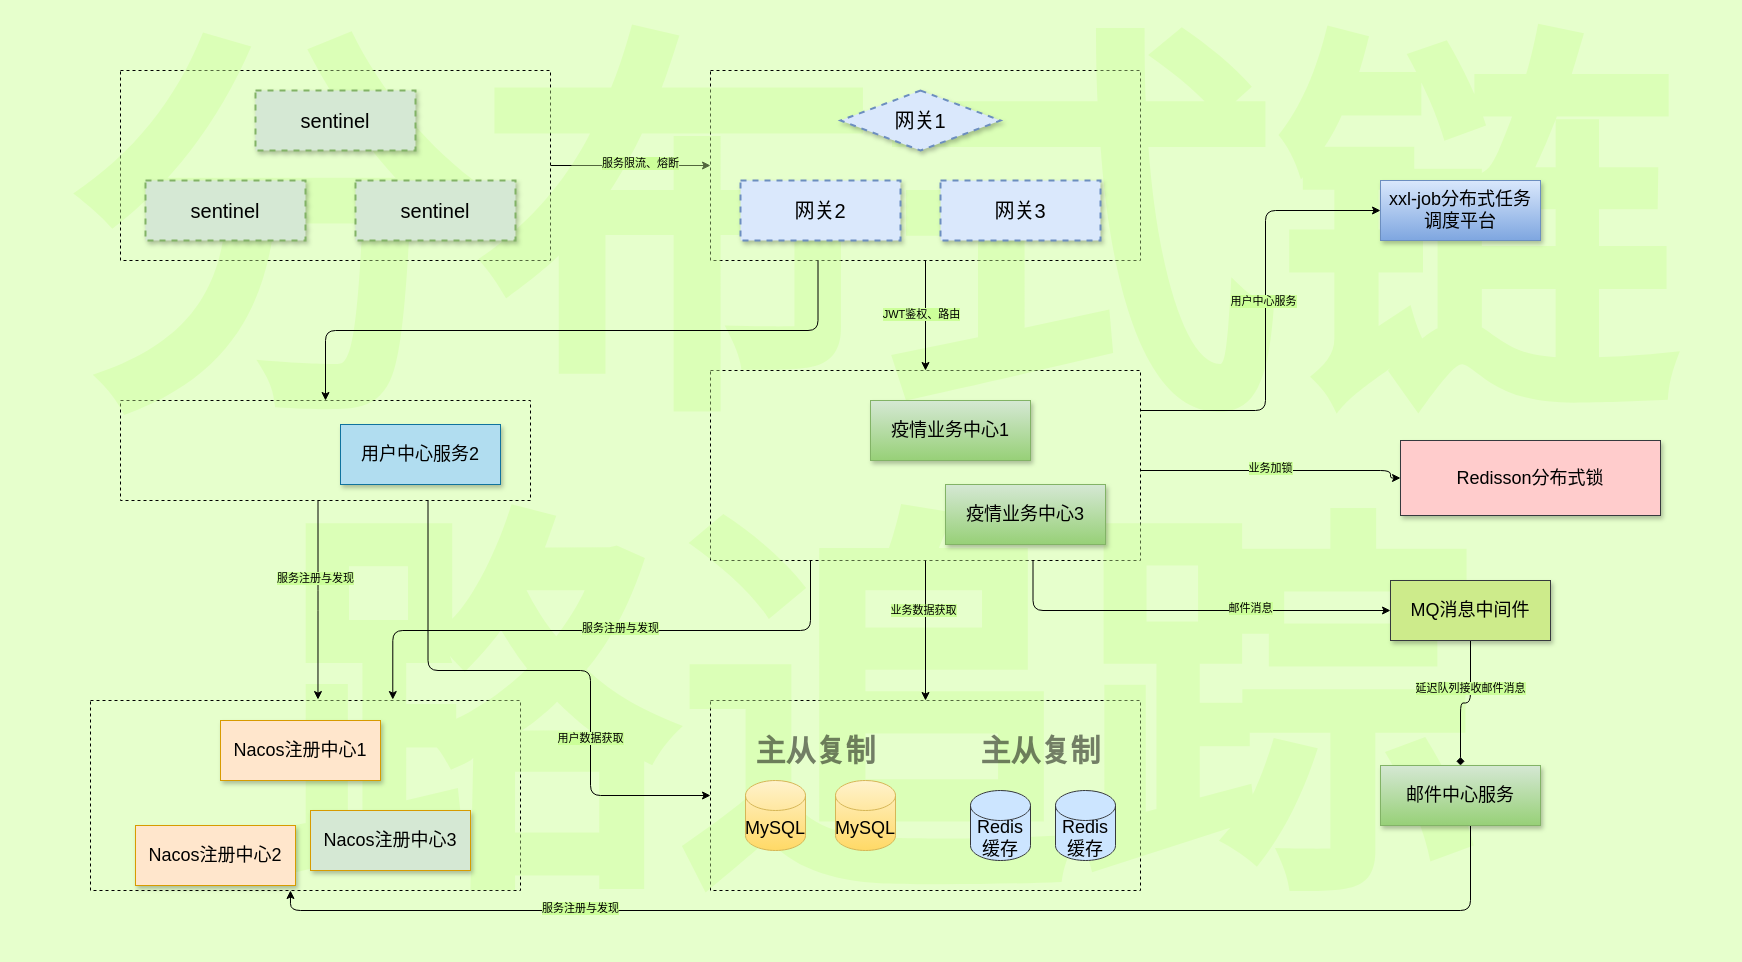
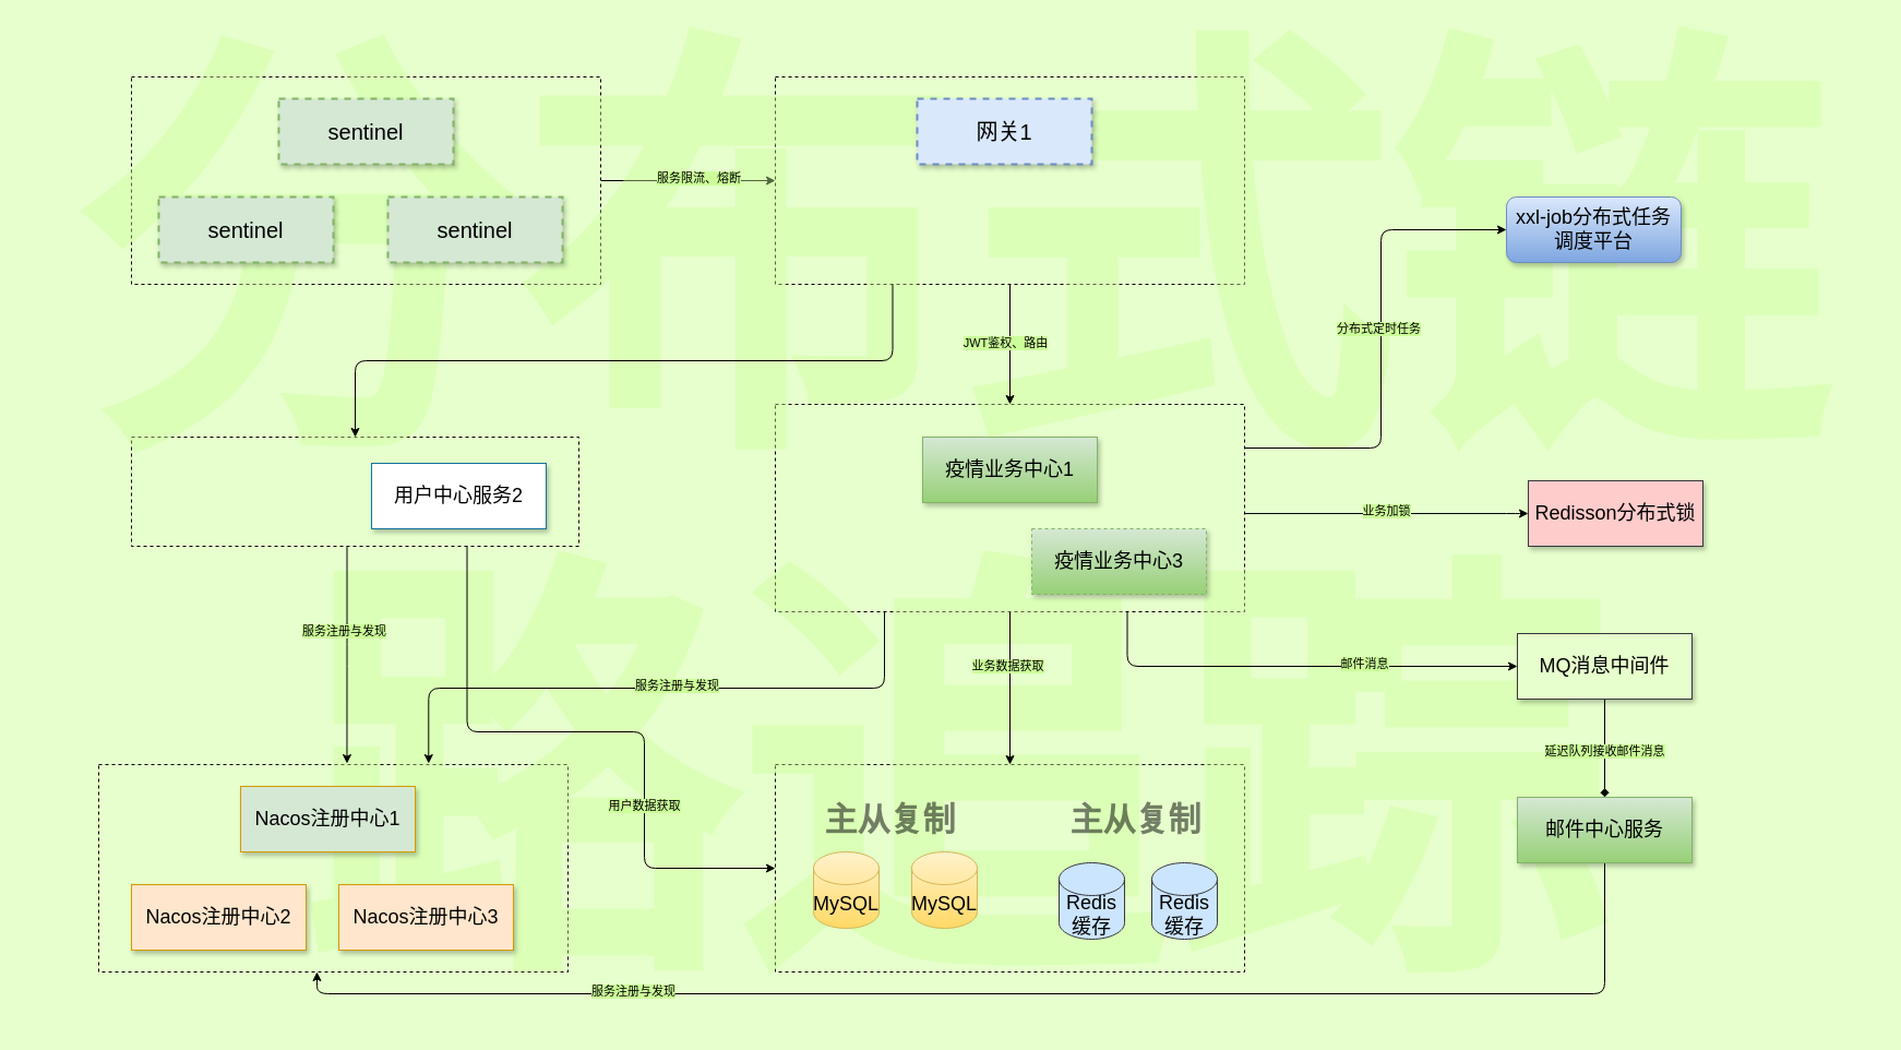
- <mxCell id="17" value="网关1" style="rhombus;whiteSpace=wrap;html=1;shadow=1;fontSize=20;fillColor=#dae8fc;strokeColor=#6c8ebf;strokeWidth=2;dashed=1;" vertex="1" parent="1"><mxGeometry x="840" y="90" width="160" height="60" as="geometry" /></mxCell>
+ <mxCell id="17" value="网关1" style="whiteSpace=wrap;html=1;shadow=1;fontSize=20;fillColor=#dae8fc;strokeColor=#6c8ebf;strokeWidth=2;dashed=1;rounded=0;" vertex="1" parent="1"><mxGeometry x="840" y="90" width="160" height="60" as="geometry" /></mxCell>
- <mxCell id="19" value="网关2" style="whiteSpace=wrap;html=1;shadow=1;fontSize=20;fillColor=#dae8fc;strokeColor=#6c8ebf;strokeWidth=2;dashed=1;rounded=0;" vertex="1" parent="1"><mxGeometry x="740" y="180" width="160" height="60" as="geometry" /></mxCell>
- <mxCell id="18" value="网关3" style="whiteSpace=wrap;html=1;shadow=1;fontSize=20;fillColor=#dae8fc;strokeColor=#6c8ebf;strokeWidth=2;dashed=1;rounded=0;" vertex="1" parent="1"><mxGeometry x="940" y="180" width="160" height="60" as="geometry" /></mxCell>
- <mxCell id="39" value="xxl-job分布式任务调度平台" style="whiteSpace=wrap;html=1;shadow=1;fontSize=18;fillColor=#dae8fc;strokeColor=#6c8ebf;glass=0;rounded=0;gradientColor=#7ea6e0;" vertex="1" parent="1"><mxGeometry x="1380" y="180" width="160" height="60" as="geometry" /></mxCell>
+ <mxCell id="39" value="xxl-job分布式任务调度平台" style="whiteSpace=wrap;html=1;shadow=1;fontSize=18;fillColor=#dae8fc;strokeColor=#6c8ebf;glass=0;gradientColor=#7ea6e0;rounded=1;" vertex="1" parent="1"><mxGeometry x="1380" y="180" width="160" height="60" as="geometry" /></mxCell>
- <mxCell id="48" value="用户中心服务" style="edgeLabel;html=1;align=center;verticalAlign=middle;resizable=0;points=[];labelBackgroundColor=#CCFF99;rounded=0;" vertex="1" connectable="0" parent="1"><mxGeometry x="1260.003" y="300" as="geometry"><mxPoint x="2" as="offset" /></mxGeometry></mxCell>
+ <mxCell id="48" value="分布式定时任务" style="edgeLabel;html=1;align=center;verticalAlign=middle;resizable=0;points=[];labelBackgroundColor=#CCFF99;rounded=0;" vertex="1" connectable="0" parent="1"><mxGeometry x="1260.003" y="300" as="geometry"><mxPoint x="2" as="offset" /></mxGeometry></mxCell>
- <mxCell id="20" value="疫情业务中心1" style="whiteSpace=wrap;html=1;shadow=1;fontSize=18;fillColor=#d5e8d4;strokeColor=#82b366;rounded=0;gradientColor=#97d077;" vertex="1" parent="1"><mxGeometry x="870" y="400" width="160" height="60" as="geometry" /></mxCell>
+ <mxCell id="20" value="疫情业务中心1" style="whiteSpace=wrap;html=1;shadow=1;fontSize=18;fillColor=#d5e8d4;strokeColor=#82b366;rounded=0;gradientColor=#97d077;" vertex="1" parent="1"><mxGeometry x="845" y="400" width="160" height="60" as="geometry" /></mxCell>
- <mxCell id="24" value="用户中心服务2" style="whiteSpace=wrap;html=1;shadow=1;fontSize=18;fillColor=#b1ddf0;strokeColor=#10739e;rounded=0;" vertex="1" parent="1"><mxGeometry x="340" y="424" width="160" height="60" as="geometry" /></mxCell>
+ <mxCell id="24" value="用户中心服务2" style="whiteSpace=wrap;html=1;shadow=1;fontSize=18;fillColor=#ffffff;strokeColor=#10739e;rounded=0;" vertex="1" parent="1"><mxGeometry x="340" y="424" width="160" height="60" as="geometry" /></mxCell>
- <mxCell id="25" value="Redisson分布式锁" style="whiteSpace=wrap;html=1;shadow=1;fontSize=18;fillColor=#ffcccc;strokeColor=#36393d;rounded=0;" vertex="1" parent="1"><mxGeometry x="1400" y="440" width="260" height="75" as="geometry" /></mxCell>
+ <mxCell id="25" value="Redisson分布式锁" style="whiteSpace=wrap;html=1;shadow=1;fontSize=18;fillColor=#ffcccc;strokeColor=#36393d;rounded=0;" vertex="1" parent="1"><mxGeometry x="1400" y="440" width="160" height="60" as="geometry" /></mxCell>
- <mxCell id="21" value="疫情业务中心3" style="whiteSpace=wrap;html=1;shadow=1;fontSize=18;fillColor=#d5e8d4;strokeColor=#82b366;rounded=0;gradientColor=#97d077;" vertex="1" parent="1"><mxGeometry x="945" y="484" width="160" height="60" as="geometry" /></mxCell>
+ <mxCell id="21" value="疫情业务中心3" style="whiteSpace=wrap;html=1;shadow=1;fontSize=18;fillColor=#d5e8d4;strokeColor=#82b366;rounded=0;gradientColor=#97d077;dashed=1;" vertex="1" parent="1"><mxGeometry x="945" y="484" width="160" height="60" as="geometry" /></mxCell>
- <mxCell id="27" value="MQ消息中间件" style="whiteSpace=wrap;html=1;shadow=1;fontSize=18;fillColor=#cdeb8b;strokeColor=#36393d;rounded=0;" vertex="1" parent="1"><mxGeometry x="1390" y="580" width="160" height="60" as="geometry" /></mxCell>
+ <mxCell id="27" value="MQ消息中间件" style="whiteSpace=wrap;html=1;shadow=1;fontSize=18;fillColor=#e6ffcc;strokeColor=#36393d;rounded=0;" vertex="1" parent="1"><mxGeometry x="1390" y="580" width="160" height="60" as="geometry" /></mxCell>
- <mxCell id="36" value="Nacos注册中心1" style="whiteSpace=wrap;html=1;shadow=1;fontSize=18;fillColor=#ffe6cc;strokeColor=#d79b00;rounded=0;" vertex="1" parent="1"><mxGeometry x="220" y="720" width="160" height="60" as="geometry" /></mxCell>
+ <mxCell id="36" value="Nacos注册中心1" style="whiteSpace=wrap;html=1;shadow=1;fontSize=18;fillColor=#d5e8d4;strokeColor=#d79b00;rounded=0;" vertex="1" parent="1"><mxGeometry x="220" y="720" width="160" height="60" as="geometry" /></mxCell>
- <mxCell id="29" value="邮件中心服务" style="whiteSpace=wrap;html=1;shadow=1;fontSize=18;fillColor=#d5e8d4;strokeColor=#82b366;rounded=0;gradientColor=#97d077;" vertex="1" parent="1"><mxGeometry x="1380" y="765" width="160" height="60" as="geometry" /></mxCell>
+ <mxCell id="29" value="邮件中心服务" style="whiteSpace=wrap;html=1;shadow=1;fontSize=18;fillColor=#d5e8d4;strokeColor=#82b366;rounded=0;gradientColor=#97d077;" vertex="1" parent="1"><mxGeometry x="1390" y="730" width="160" height="60" as="geometry" /></mxCell>
- <mxCell id="38" value="Nacos注册中心3" style="whiteSpace=wrap;html=1;shadow=1;fontSize=18;fillColor=#d5e8d4;strokeColor=#d79b00;rounded=0;" vertex="1" parent="1"><mxGeometry x="310" y="810" width="160" height="60" as="geometry" /></mxCell>
+ <mxCell id="38" value="Nacos注册中心3" style="whiteSpace=wrap;html=1;shadow=1;fontSize=18;fillColor=#ffe6cc;strokeColor=#d79b00;rounded=0;" vertex="1" parent="1"><mxGeometry x="310" y="810" width="160" height="60" as="geometry" /></mxCell>
- <mxCell id="37" value="Nacos注册中心2" style="whiteSpace=wrap;html=1;shadow=1;fontSize=18;fillColor=#ffe6cc;strokeColor=#d79b00;rounded=0;" vertex="1" parent="1"><mxGeometry x="135" y="825" width="160" height="60" as="geometry" /></mxCell>
+ <mxCell id="37" value="Nacos注册中心2" style="whiteSpace=wrap;html=1;shadow=1;fontSize=18;fillColor=#ffe6cc;strokeColor=#d79b00;rounded=0;" vertex="1" parent="1"><mxGeometry x="120" y="810" width="160" height="60" as="geometry" /></mxCell>
